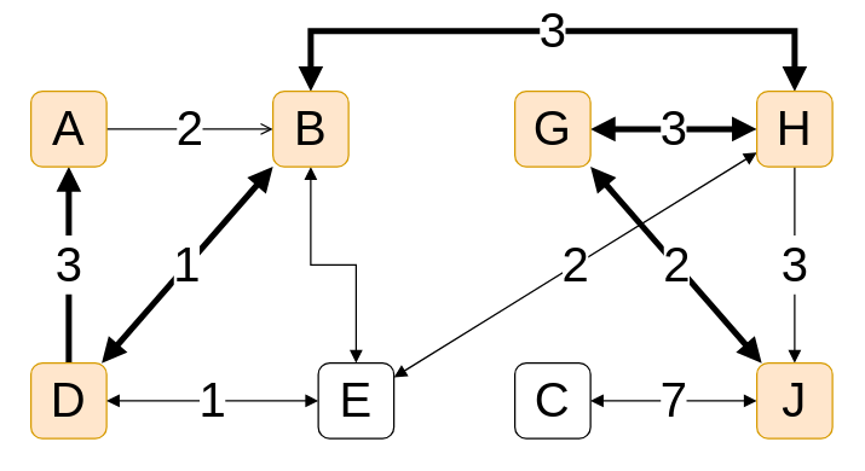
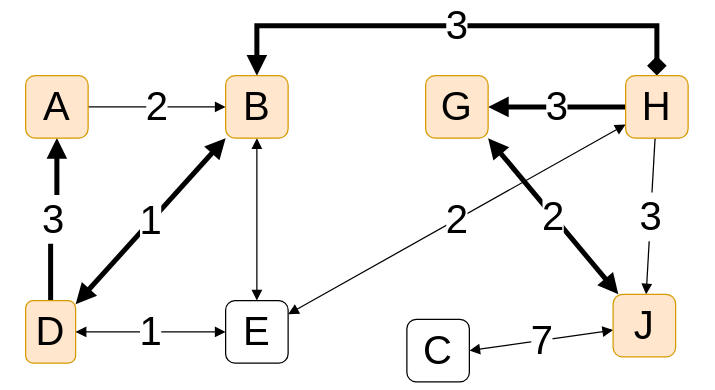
- <mxCell id="8" value="3" style="edgeStyle=none;rounded=0;orthogonalLoop=1;jettySize=auto;html=1;entryX=0.5;entryY=0;entryDx=0;entryDy=0;startArrow=block;startFill=1;endArrow=block;endFill=1;strokeColor=#000000;fontSize=32;strokeWidth=4;" edge="1" parent="1" source="9" target="17"><mxGeometry relative="1" as="geometry"><Array as="points"><mxPoint x="205" y="20" /><mxPoint x="525" y="20" /></Array></mxGeometry></mxCell>
+ <mxCell id="8" value="3" style="edgeStyle=none;rounded=0;orthogonalLoop=1;jettySize=auto;html=1;entryX=0.5;entryY=0;entryDx=0;entryDy=0;startArrow=block;startFill=1;endArrow=diamond;endFill=1;strokeColor=#000000;fontSize=32;strokeWidth=4;" edge="1" parent="1" source="9" target="17"><mxGeometry relative="1" as="geometry"><Array as="points"><mxPoint x="205" y="20" /><mxPoint x="525" y="20" /></Array></mxGeometry></mxCell>
- <mxCell id="3" value="2" style="edgeStyle=orthogonalEdgeStyle;rounded=0;orthogonalLoop=1;jettySize=auto;html=1;entryX=0;entryY=0.5;entryDx=0;entryDy=0;startArrow=none;startFill=0;endArrow=open;endFill=1;fontSize=32;" edge="1" parent="1" source="4" target="9"><mxGeometry relative="1" as="geometry" /></mxCell>
+ <mxCell id="3" value="2" style="edgeStyle=orthogonalEdgeStyle;rounded=0;orthogonalLoop=1;jettySize=auto;html=1;entryX=0;entryY=0.5;entryDx=0;entryDy=0;startArrow=none;startFill=0;endArrow=block;endFill=1;fontSize=32;" edge="1" parent="1" source="4" target="9"><mxGeometry relative="1" as="geometry" /></mxCell>
- <mxCell id="14" value="3" style="edgeStyle=none;rounded=0;orthogonalLoop=1;jettySize=auto;html=1;entryX=0;entryY=0.5;entryDx=0;entryDy=0;startArrow=block;startFill=1;endArrow=block;endFill=1;strokeColor=#000000;fontSize=32;strokeWidth=4;" edge="1" parent="1" source="15" target="17"><mxGeometry relative="1" as="geometry" /></mxCell>
+ <mxCell id="14" value="3" style="edgeStyle=none;rounded=0;orthogonalLoop=1;jettySize=auto;html=1;entryX=0;entryY=0.5;entryDx=0;entryDy=0;startArrow=block;startFill=1;endArrow=none;endFill=1;strokeColor=#000000;fontSize=32;strokeWidth=4;" edge="1" parent="1" source="15" target="17"><mxGeometry relative="1" as="geometry" /></mxCell>
- <mxCell id="6" value="D" style="shape=ext;rounded=1;html=1;whiteSpace=wrap;fontSize=32;fillColor=#ffe6cc;strokeColor=#d79b00;" vertex="1" parent="1"><mxGeometry x="20" y="240" width="50" height="50" as="geometry" /></mxCell>
+ <mxCell id="6" value="D" style="shape=ext;rounded=1;html=1;whiteSpace=wrap;fontSize=32;fillColor=#ffe6cc;strokeColor=#d79b00;" vertex="1" parent="1"><mxGeometry x="20" y="240" width="40" height="50" as="geometry" /></mxCell>
- <mxCell id="12" value="E" style="shape=ext;rounded=1;html=1;whiteSpace=wrap;fontSize=32;" vertex="1" parent="1"><mxGeometry x="210" y="240" width="50" height="50" as="geometry" /></mxCell>
+ <mxCell id="12" value="E" style="shape=ext;rounded=1;html=1;whiteSpace=wrap;fontSize=32;" vertex="1" parent="1"><mxGeometry x="180" y="240" width="50" height="50" as="geometry" /></mxCell>
- <mxCell id="13" value="C" style="shape=ext;rounded=1;html=1;whiteSpace=wrap;fontSize=32;" vertex="1" parent="1"><mxGeometry x="340" y="240" width="50" height="50" as="geometry" /></mxCell>
+ <mxCell id="13" value="C" style="shape=ext;rounded=1;html=1;whiteSpace=wrap;fontSize=32;" vertex="1" parent="1"><mxGeometry x="325" y="255" width="50" height="50" as="geometry" /></mxCell>
- <mxCell id="20" value="J" style="shape=ext;rounded=1;html=1;whiteSpace=wrap;fontSize=32;fillColor=#ffe6cc;strokeColor=#d79b00;" vertex="1" parent="1"><mxGeometry x="500" y="240" width="50" height="50" as="geometry" /></mxCell>
+ <mxCell id="20" value="J" style="shape=ext;rounded=1;html=1;whiteSpace=wrap;fontSize=32;fillColor=#ffe6cc;strokeColor=#d79b00;" vertex="1" parent="1"><mxGeometry x="490" y="235" width="50" height="50" as="geometry" /></mxCell>
